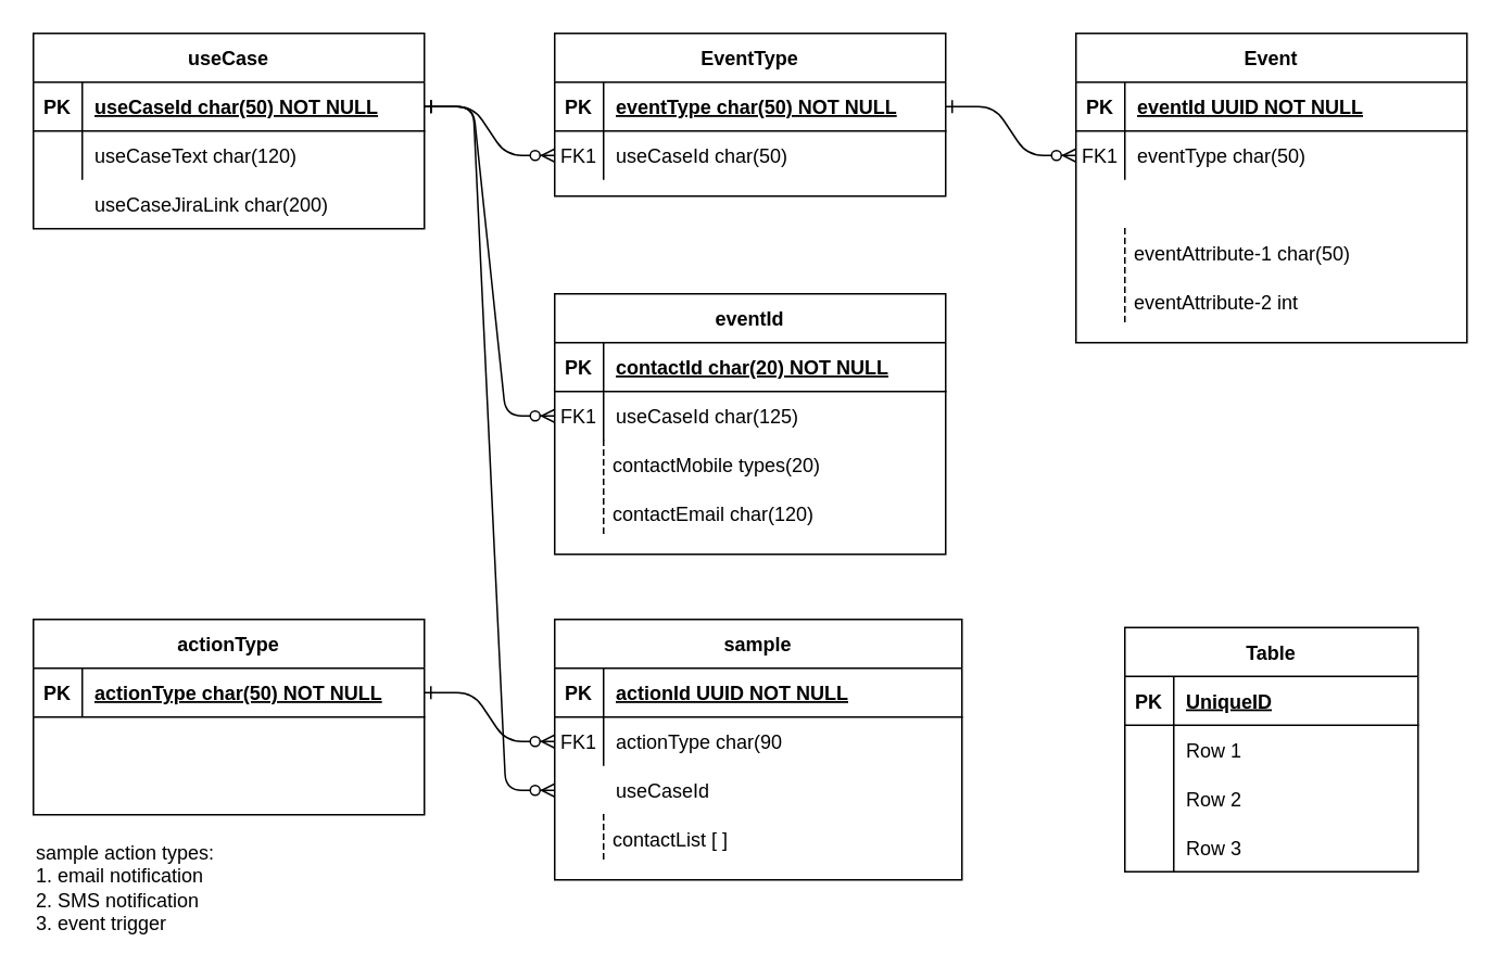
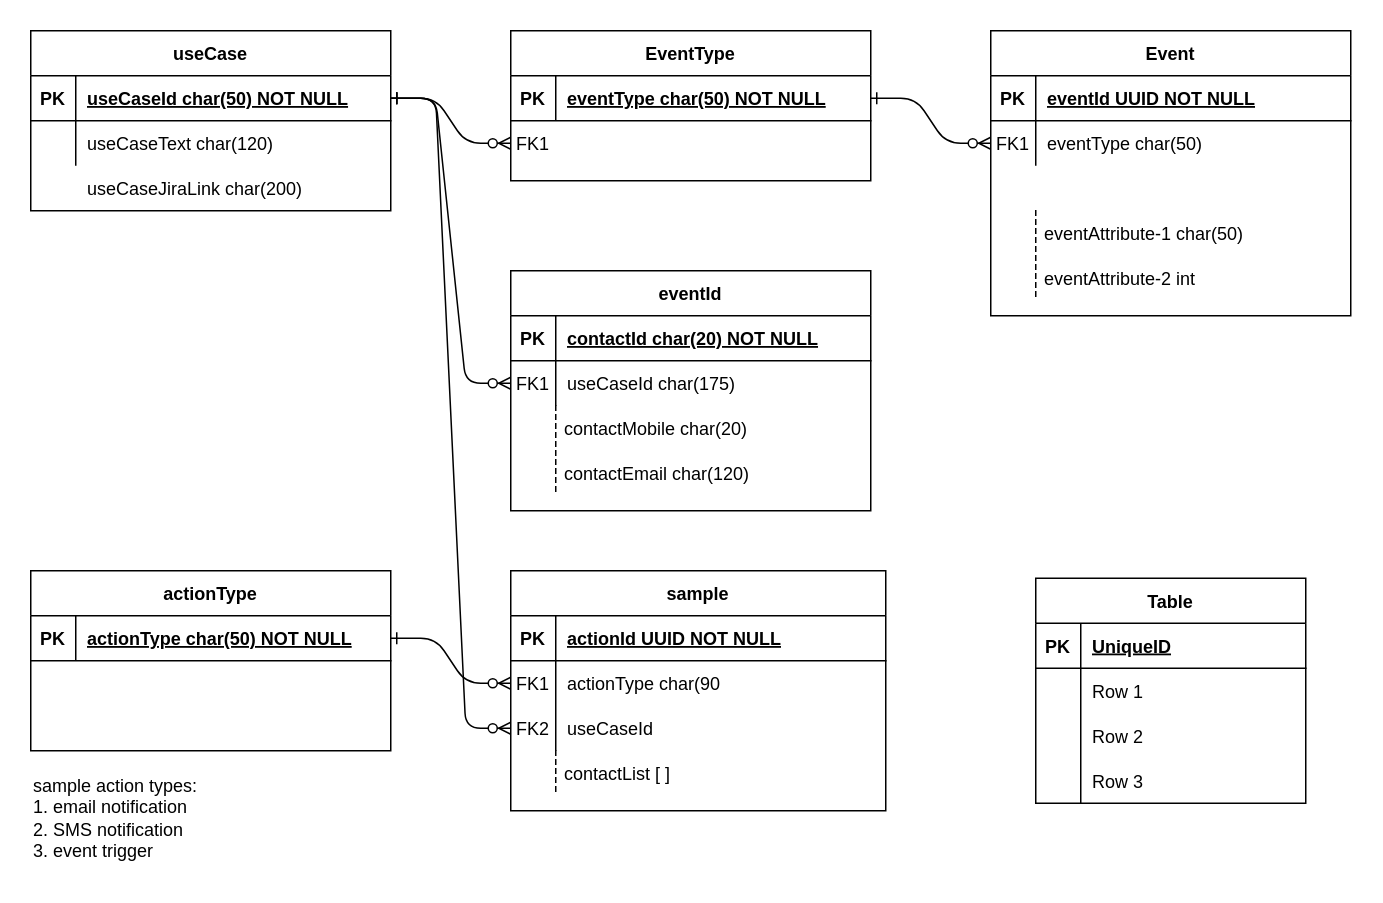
- <mxCell id="28" value="useCaseId char(50) " style="shape=partialRectangle;overflow=hidden;connectable=0;fillColor=none;top=0;left=0;bottom=0;right=0;align=left;spacingLeft=6;" parent="26" vertex="1"><mxGeometry x="30" width="210" height="30" as="geometry"><mxRectangle width="210" height="30" as="alternateBounds" /></mxGeometry></mxCell>
- <mxCell id="47" value="useCaseId char(125)" style="shape=partialRectangle;overflow=hidden;connectable=0;fillColor=none;top=0;left=0;bottom=0;right=0;align=left;spacingLeft=6;" vertex="1" parent="45"><mxGeometry x="30" width="210" height="30" as="geometry"><mxRectangle width="210" height="30" as="alternateBounds" /></mxGeometry></mxCell>
+ <mxCell id="47" value="useCaseId char(175)" style="shape=partialRectangle;overflow=hidden;connectable=0;fillColor=none;top=0;left=0;bottom=0;right=0;align=left;spacingLeft=6;" vertex="1" parent="45"><mxGeometry x="30" width="210" height="30" as="geometry"><mxRectangle width="210" height="30" as="alternateBounds" /></mxGeometry></mxCell>
- <mxCell id="73" value="contactMobile types(20)" style="shape=partialRectangle;fillColor=none;align=left;verticalAlign=middle;strokeColor=none;spacingLeft=34;rotatable=0;points=[[0,0.5],[1,0.5]];portConstraint=eastwest;dropTarget=0;" vertex="1" parent="1"><mxGeometry x="340" y="270" width="240" height="30" as="geometry" /></mxCell>
+ <mxCell id="73" value="contactMobile char(20)" style="shape=partialRectangle;fillColor=none;align=left;verticalAlign=middle;strokeColor=none;spacingLeft=34;rotatable=0;points=[[0,0.5],[1,0.5]];portConstraint=eastwest;dropTarget=0;" vertex="1" parent="1"><mxGeometry x="340" y="270" width="240" height="30" as="geometry" /></mxCell>
+ <mxCell id="20" value="FK2" style="shape=partialRectangle;overflow=hidden;connectable=0;fillColor=none;top=0;left=0;bottom=0;right=0;" parent="19" vertex="1"><mxGeometry width="30" height="30" as="geometry"><mxRectangle width="30" height="30" as="alternateBounds" /></mxGeometry></mxCell>
